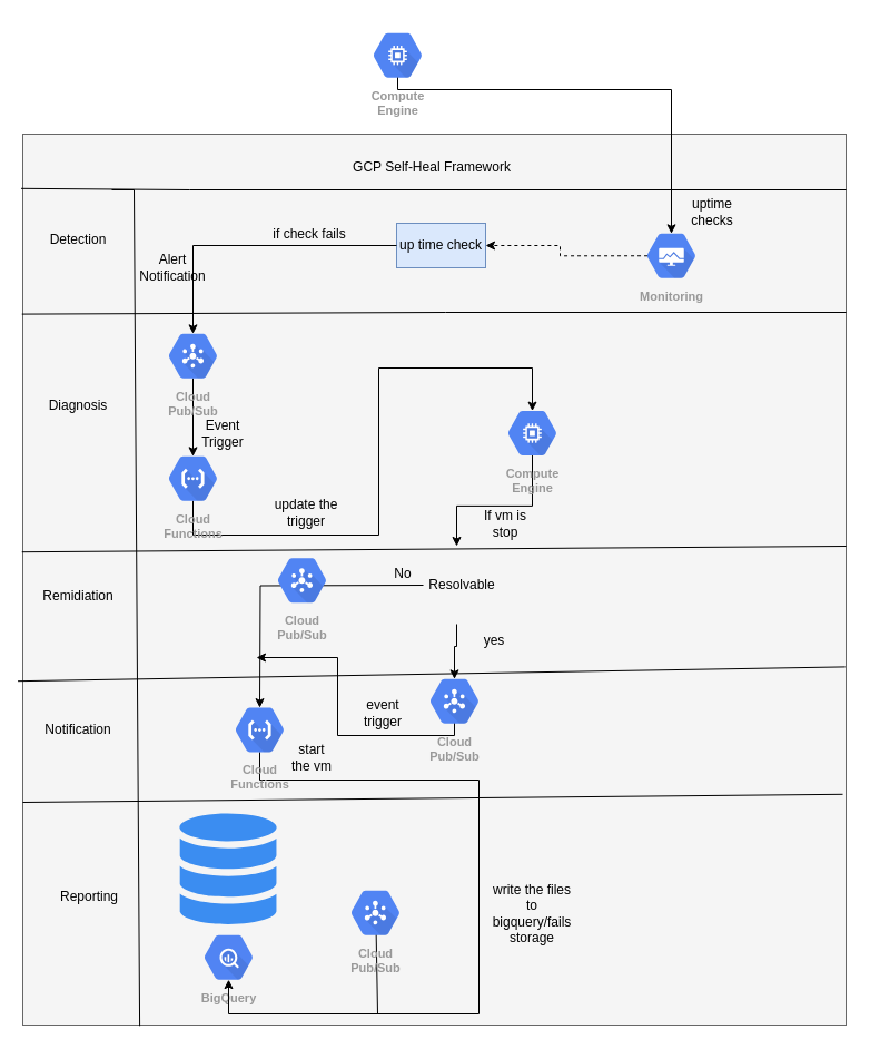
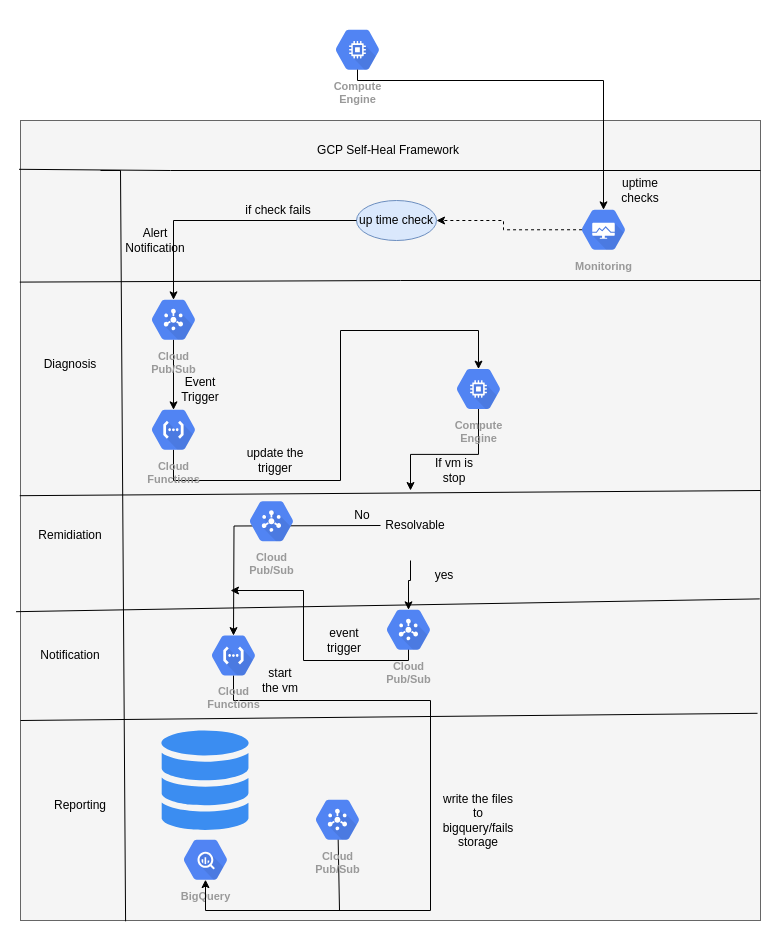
- <mxCell id="6" value="Detection" style="text;html=1;strokeColor=none;fillColor=none;align=center;verticalAlign=middle;whiteSpace=wrap;rounded=0;" parent="1" vertex="1"><mxGeometry x="40" y="200" width="60" height="30" as="geometry" /></mxCell>
- <mxCell id="45" value="up time check" style="rounded=0;whiteSpace=wrap;html=1;fillColor=#dae8fc;strokeColor=#6c8ebf;" parent="1" vertex="1"><mxGeometry x="356" y="200" width="80" height="40" as="geometry" /></mxCell>
+ <mxCell id="45" value="up time check" style="ellipse;whiteSpace=wrap;html=1;fillColor=#dae8fc;strokeColor=#6c8ebf;" parent="1" vertex="1"><mxGeometry x="356" y="200" width="80" height="40" as="geometry" /></mxCell>
